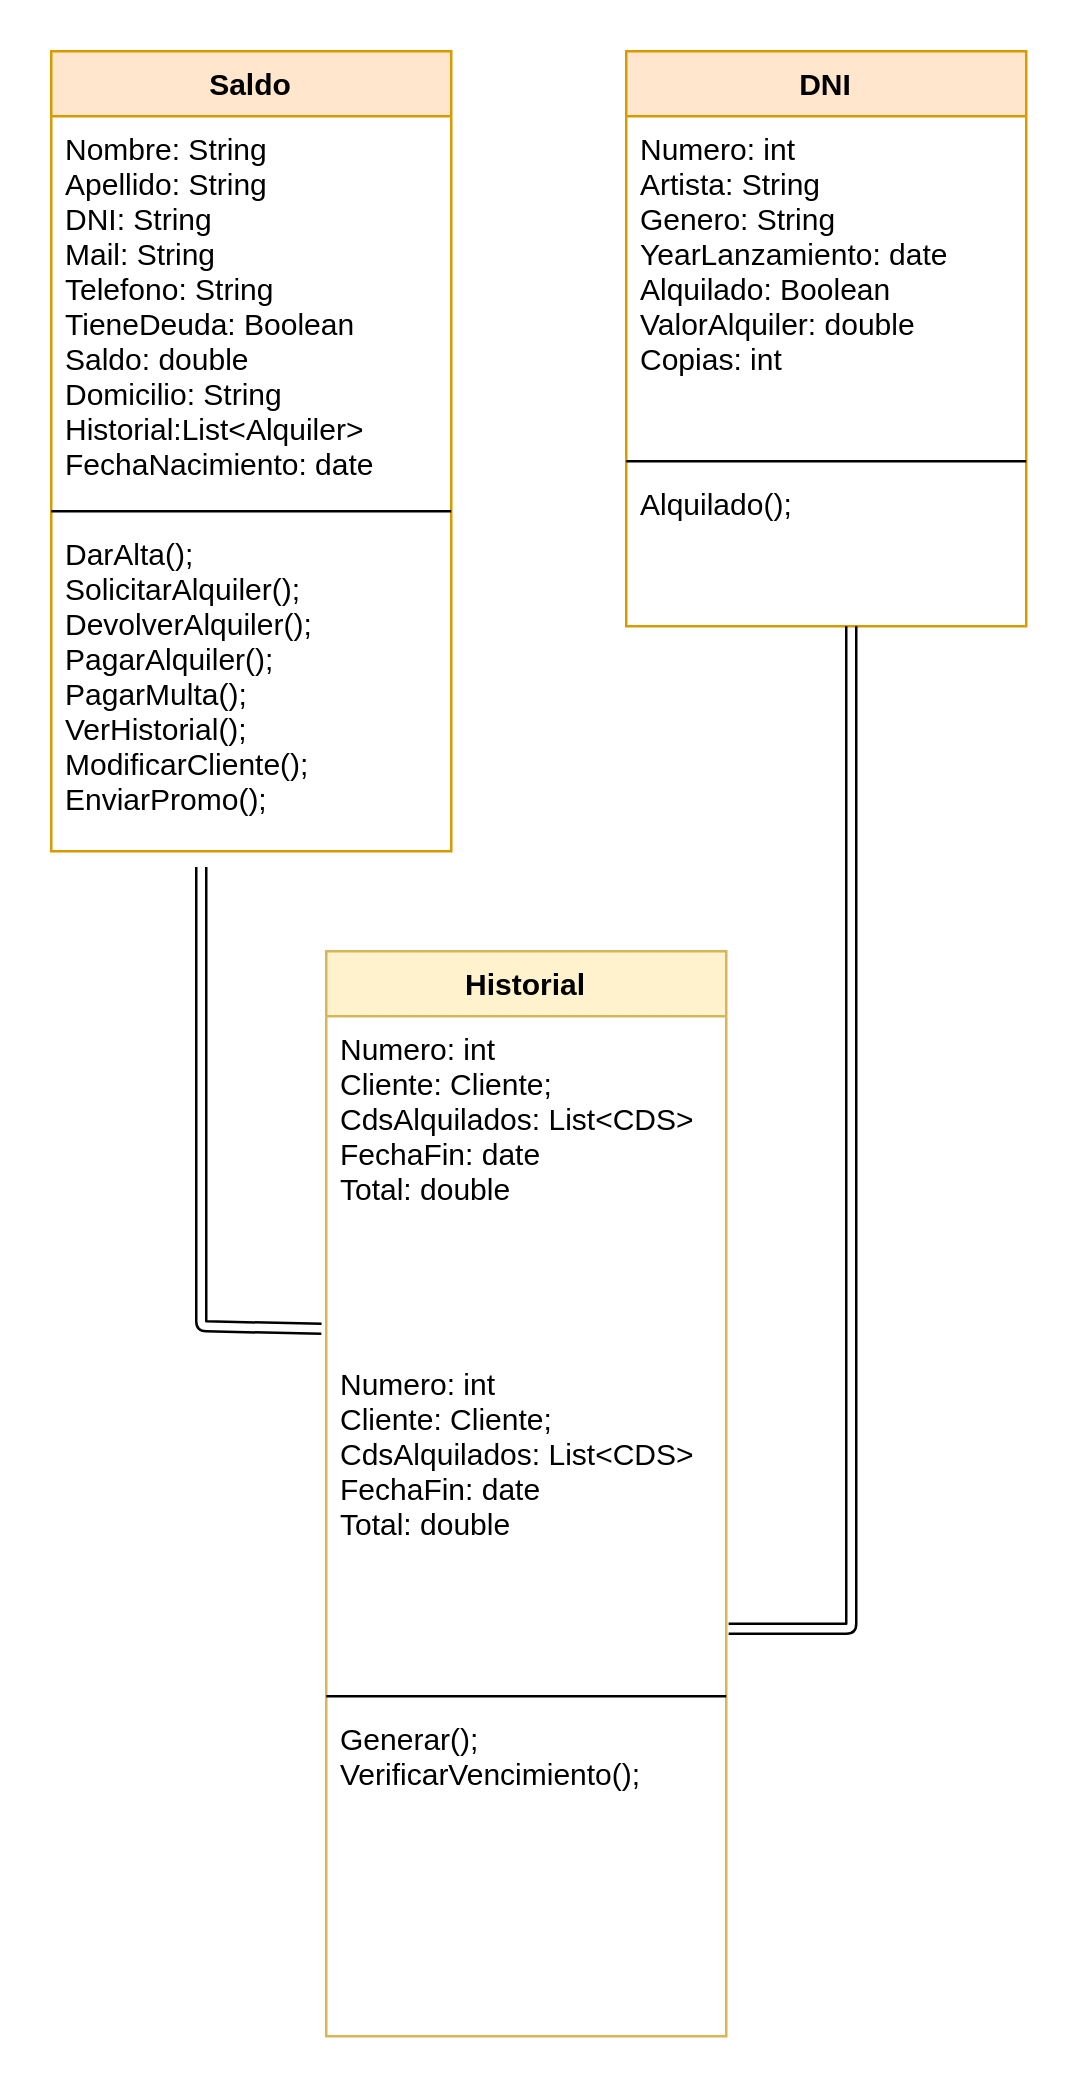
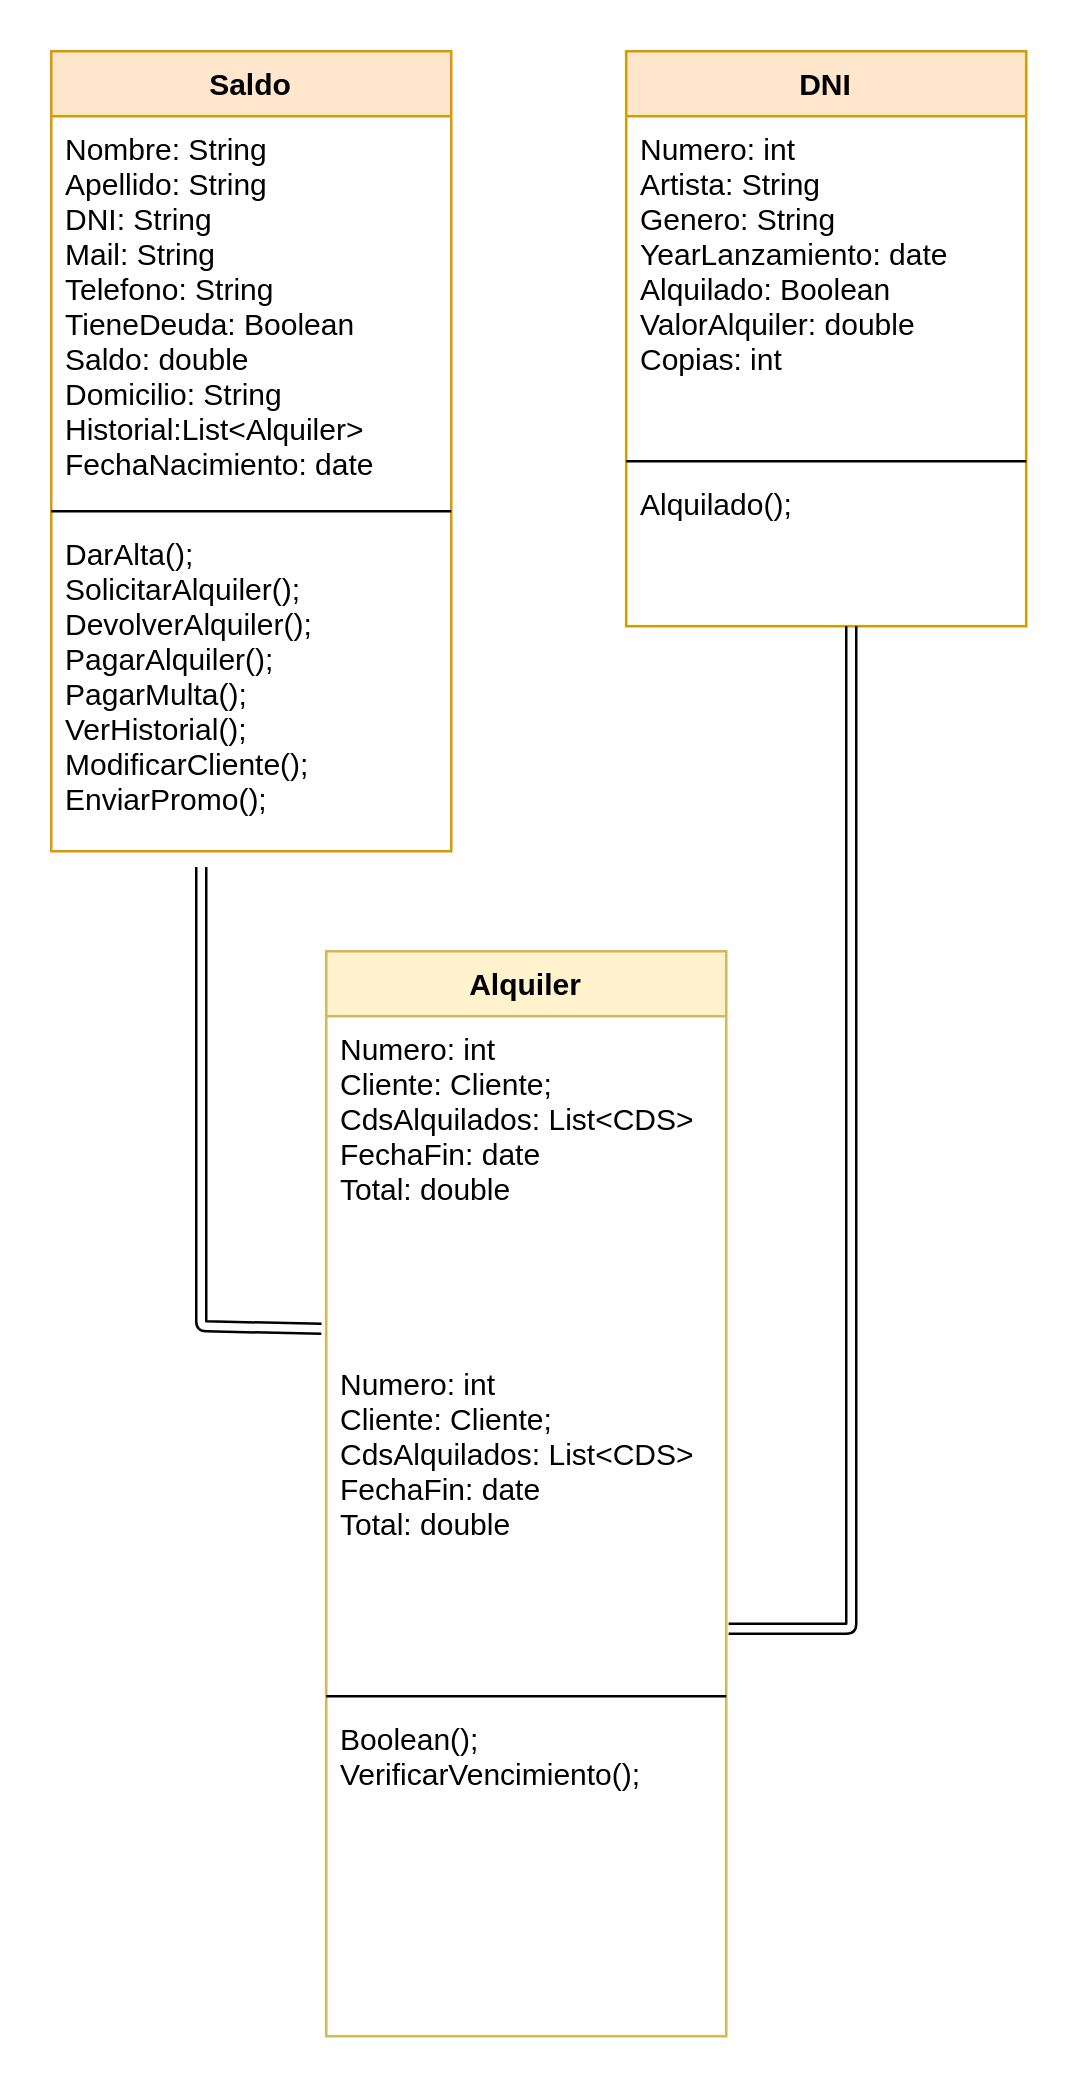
- <mxCell id="12" value="Historial" style="swimlane;fontStyle=1;align=center;verticalAlign=top;childLayout=stackLayout;horizontal=1;startSize=26;horizontalStack=0;resizeParent=1;resizeParentMax=0;resizeLast=0;collapsible=1;marginBottom=0;fillColor=#fff2cc;strokeColor=#d6b656;" vertex="1" parent="1"><mxGeometry x="130" y="380" width="160" height="434" as="geometry" /></mxCell>
+ <mxCell id="12" value="Alquiler" style="swimlane;fontStyle=1;align=center;verticalAlign=top;childLayout=stackLayout;horizontal=1;startSize=26;horizontalStack=0;resizeParent=1;resizeParentMax=0;resizeLast=0;collapsible=1;marginBottom=0;fillColor=#fff2cc;strokeColor=#d6b656;" vertex="1" parent="1"><mxGeometry x="130" y="380" width="160" height="434" as="geometry" /></mxCell>
- <mxCell id="16" value="Generar();&#10;VerificarVencimiento();&#10;" style="text;strokeColor=none;fillColor=none;align=left;verticalAlign=top;spacingLeft=4;spacingRight=4;overflow=hidden;rotatable=0;points=[[0,0.5],[1,0.5]];portConstraint=eastwest;" vertex="1" parent="12"><mxGeometry y="302" width="160" height="132" as="geometry" /></mxCell>
+ <mxCell id="16" value="Boolean();&#10;VerificarVencimiento();&#10;" style="text;strokeColor=none;fillColor=none;align=left;verticalAlign=top;spacingLeft=4;spacingRight=4;overflow=hidden;rotatable=0;points=[[0,0.5],[1,0.5]];portConstraint=eastwest;" vertex="1" parent="12"><mxGeometry y="302" width="160" height="132" as="geometry" /></mxCell>
